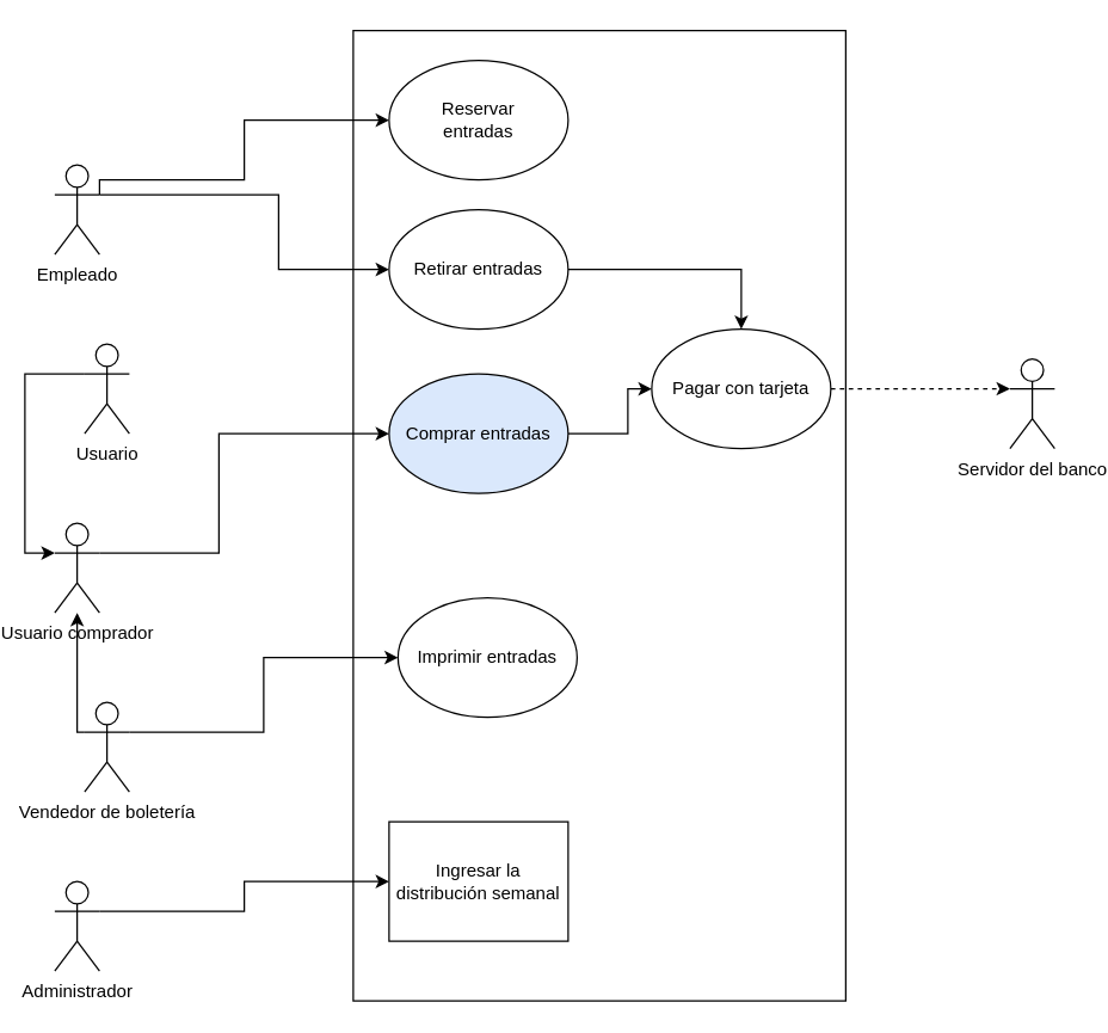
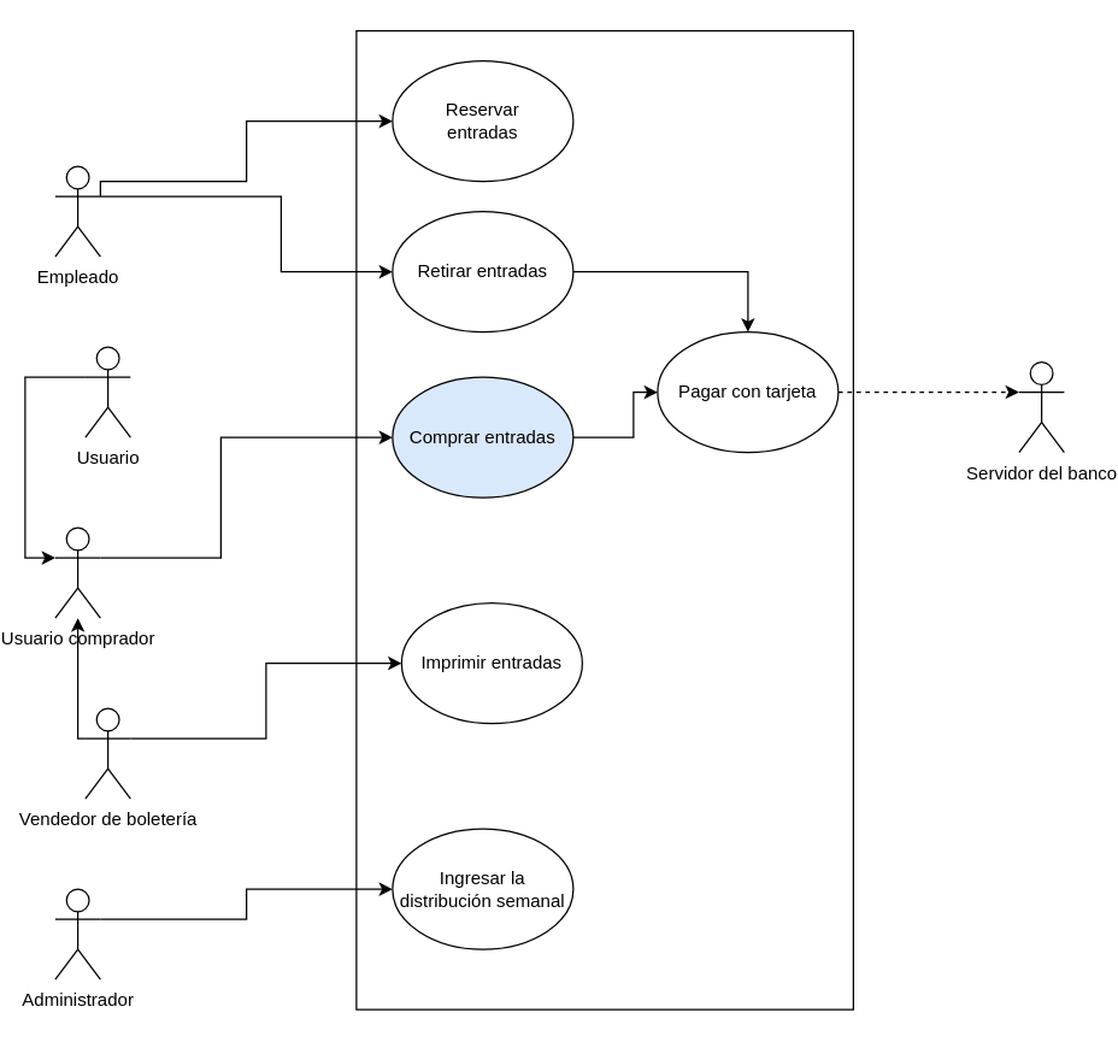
- <mxCell id="25" value="Ingresar la distribución semanal" style="whiteSpace=wrap;html=1;rounded=0;" vertex="1" parent="1"><mxGeometry x="244" y="550" width="120" height="80" as="geometry" /></mxCell>
+ <mxCell id="25" value="Ingresar la distribución semanal" style="ellipse;whiteSpace=wrap;html=1;rounded=0;" vertex="1" parent="1"><mxGeometry x="244" y="550" width="120" height="80" as="geometry" /></mxCell>
